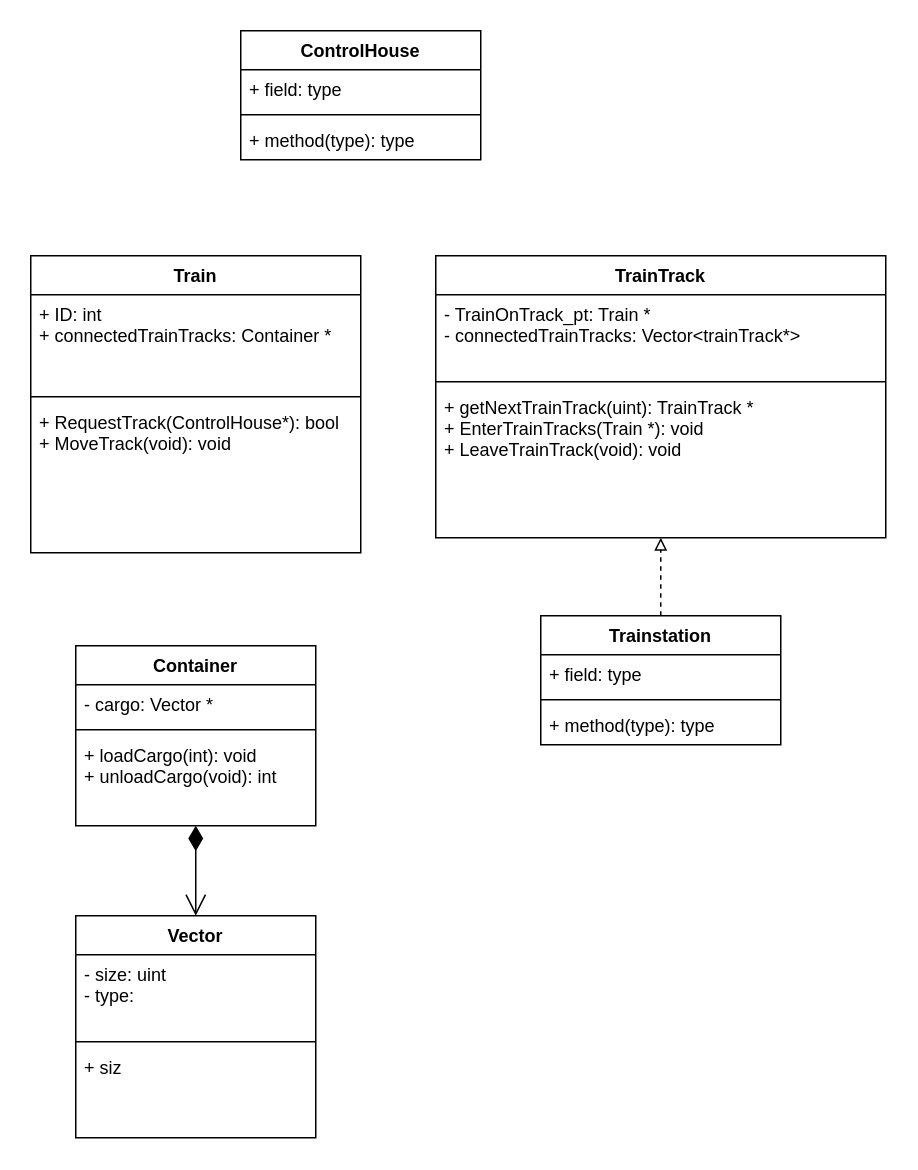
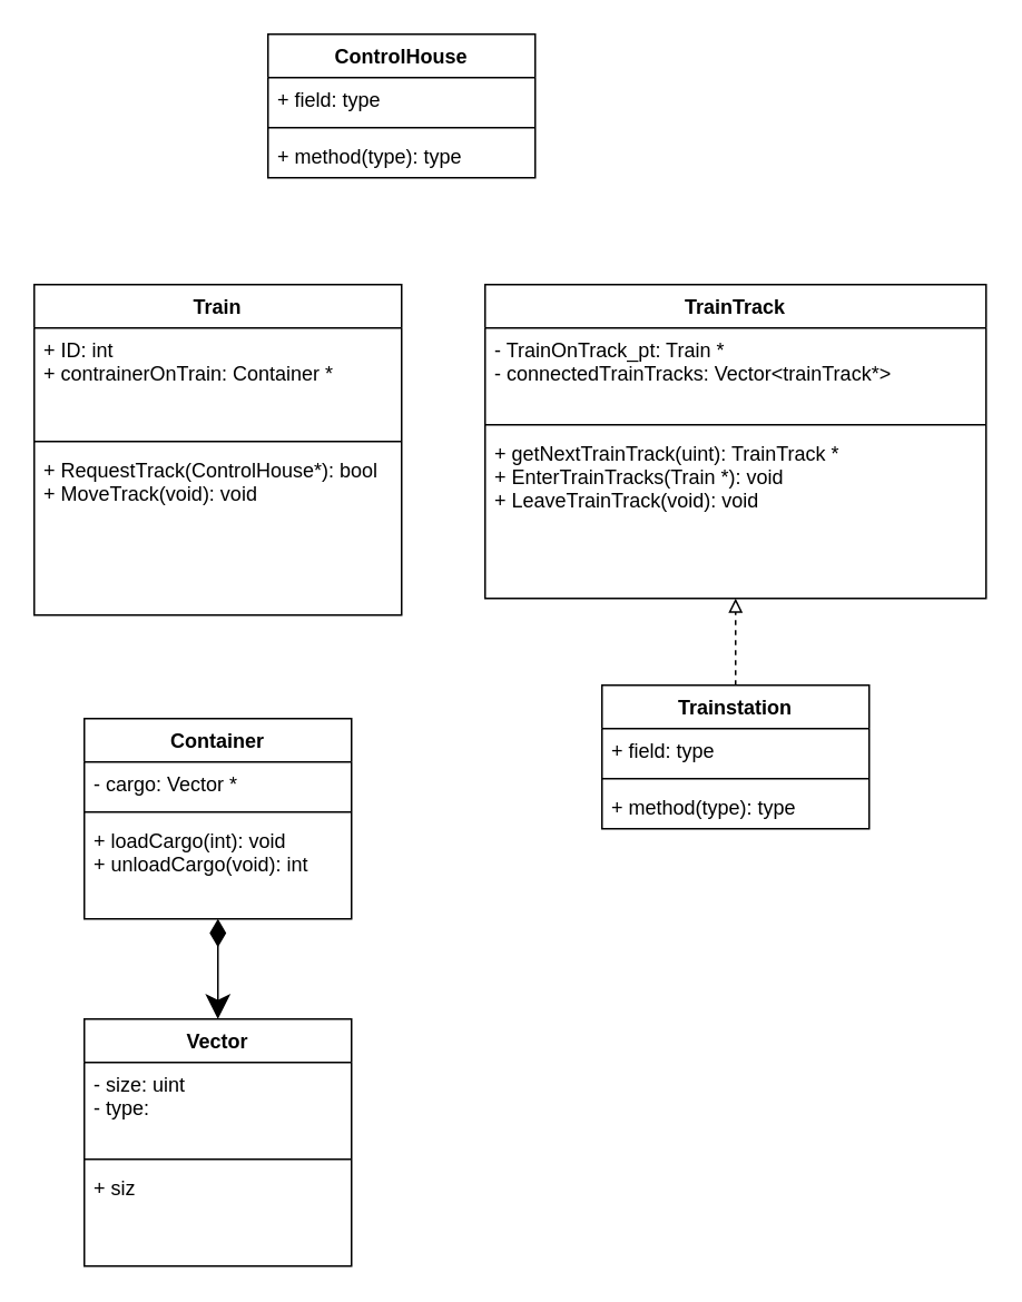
- <mxCell id="7" value="+ ID: int&#10;+ connectedTrainTracks: Container *" style="text;strokeColor=none;fillColor=none;align=left;verticalAlign=top;spacingLeft=4;spacingRight=4;overflow=hidden;rotatable=0;points=[[0,0.5],[1,0.5]];portConstraint=eastwest;" vertex="1" parent="6"><mxGeometry y="26" width="220" height="64" as="geometry" /></mxCell>
+ <mxCell id="7" value="+ ID: int&#10;+ contrainerOnTrain: Container *" style="text;strokeColor=none;fillColor=none;align=left;verticalAlign=top;spacingLeft=4;spacingRight=4;overflow=hidden;rotatable=0;points=[[0,0.5],[1,0.5]];portConstraint=eastwest;" vertex="1" parent="6"><mxGeometry y="26" width="220" height="64" as="geometry" /></mxCell>
- <mxCell id="27" value="" style="endArrow=open;html=1;endSize=12;startArrow=diamondThin;startSize=14;startFill=1;edgeStyle=orthogonalEdgeStyle;align=left;verticalAlign=bottom;rounded=0;strokeWidth=1;" edge="1" parent="1" source="14" target="23"><mxGeometry x="-1" y="3" relative="1" as="geometry"><mxPoint x="140" y="378" as="sourcePoint" /><mxPoint x="140" y="440" as="targetPoint" /></mxGeometry></mxCell>
+ <mxCell id="27" value="" style="endArrow=classic;html=1;endSize=12;startArrow=diamondThin;startSize=14;startFill=1;edgeStyle=orthogonalEdgeStyle;align=left;verticalAlign=bottom;rounded=0;strokeWidth=1;" edge="1" parent="1" source="14" target="23"><mxGeometry x="-1" y="3" relative="1" as="geometry"><mxPoint x="140" y="378" as="sourcePoint" /><mxPoint x="140" y="440" as="targetPoint" /></mxGeometry></mxCell>
